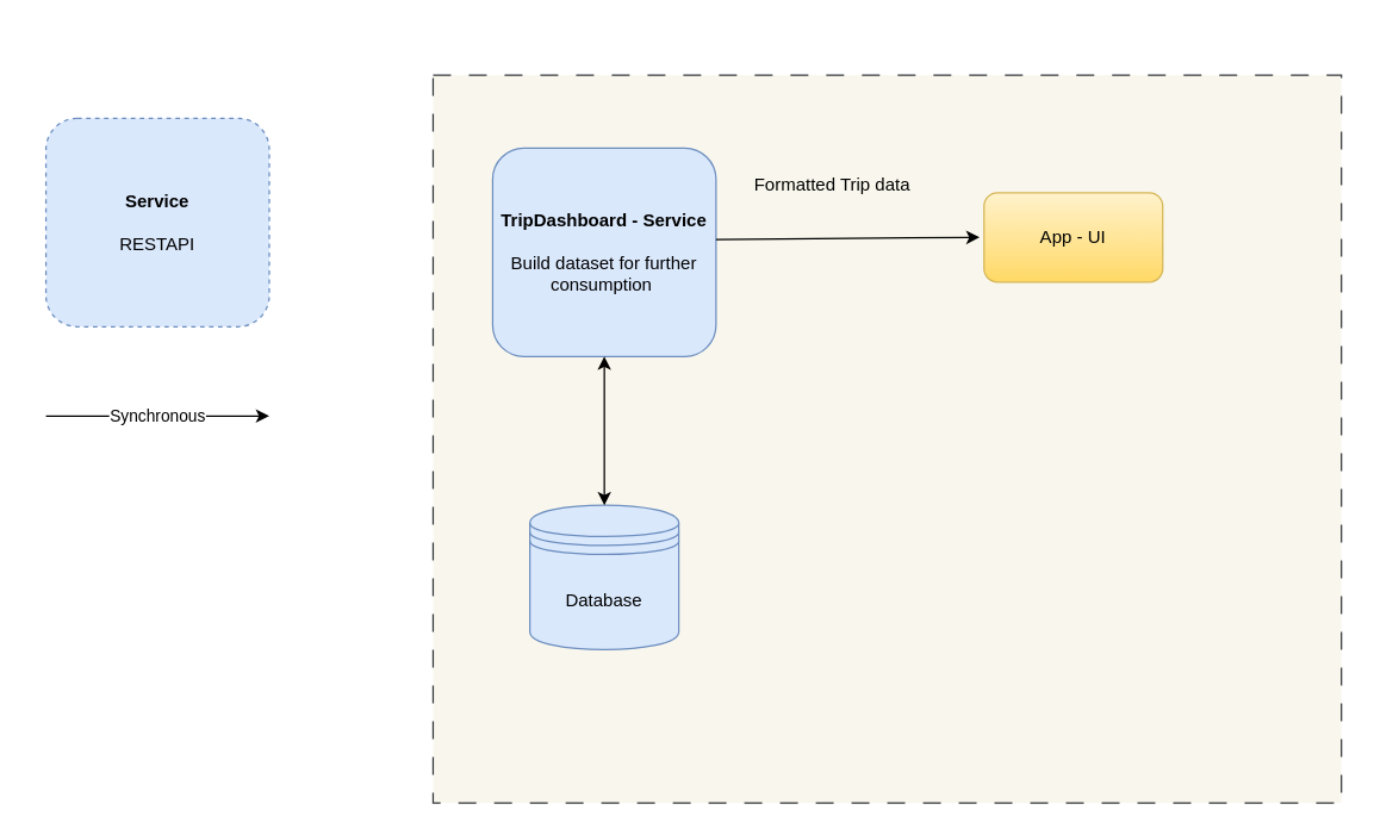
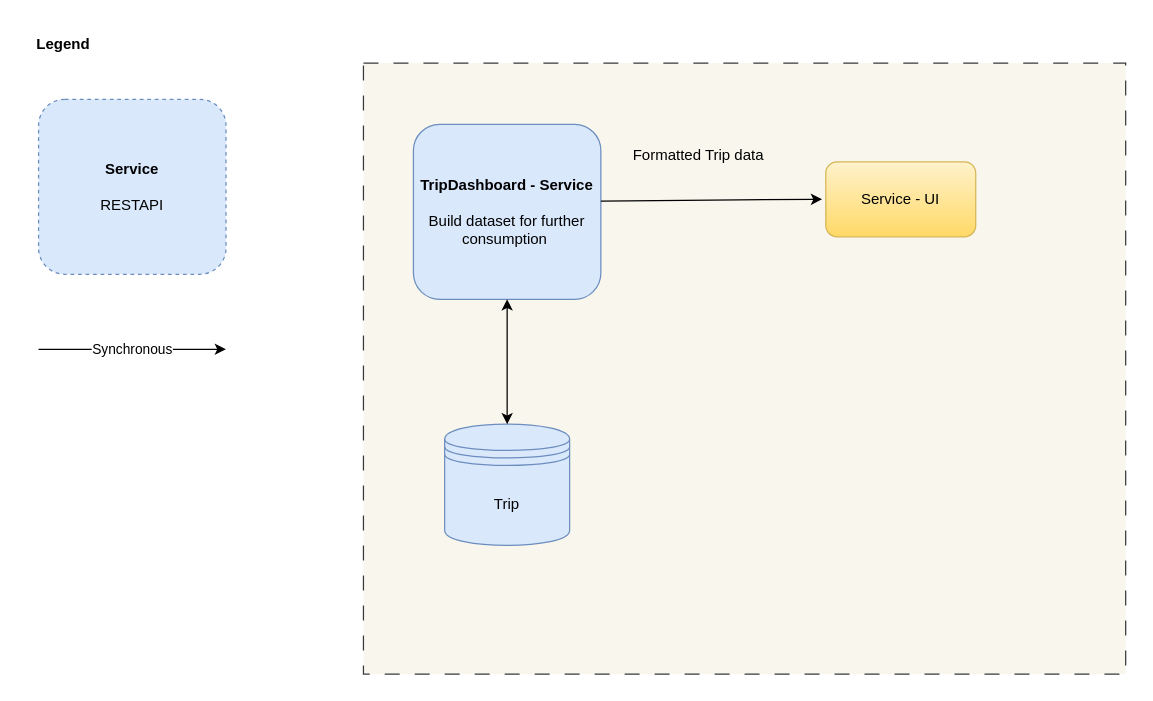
+ <mxCell id="7" value="Legend" style="text;html=1;strokeColor=none;fillColor=none;align=center;verticalAlign=middle;whiteSpace=wrap;rounded=0;fontStyle=1" vertex="1" parent="1"><mxGeometry x="20" y="20" width="60" height="30" as="geometry" /></mxCell>
- <mxCell id="9" value="App - UI" style="rounded=1;whiteSpace=wrap;html=1;fillColor=#fff2cc;strokeColor=#d6b656;gradientColor=#ffd966;" vertex="1" parent="1"><mxGeometry x="660" y="129" width="120" height="60" as="geometry" /></mxCell>
+ <mxCell id="9" value="Service - UI" style="rounded=1;whiteSpace=wrap;html=1;fillColor=#fff2cc;strokeColor=#d6b656;gradientColor=#ffd966;" vertex="1" parent="1"><mxGeometry x="660" y="129" width="120" height="60" as="geometry" /></mxCell>
- <mxCell id="4" value="Database" style="shape=datastore;whiteSpace=wrap;html=1;fillColor=#dae8fc;strokeColor=#6c8ebf;" vertex="1" parent="1"><mxGeometry x="355" y="339" width="100" height="97" as="geometry" /></mxCell>
+ <mxCell id="4" value="Trip" style="shape=datastore;whiteSpace=wrap;html=1;fillColor=#dae8fc;strokeColor=#6c8ebf;" vertex="1" parent="1"><mxGeometry x="355" y="339" width="100" height="97" as="geometry" /></mxCell>
